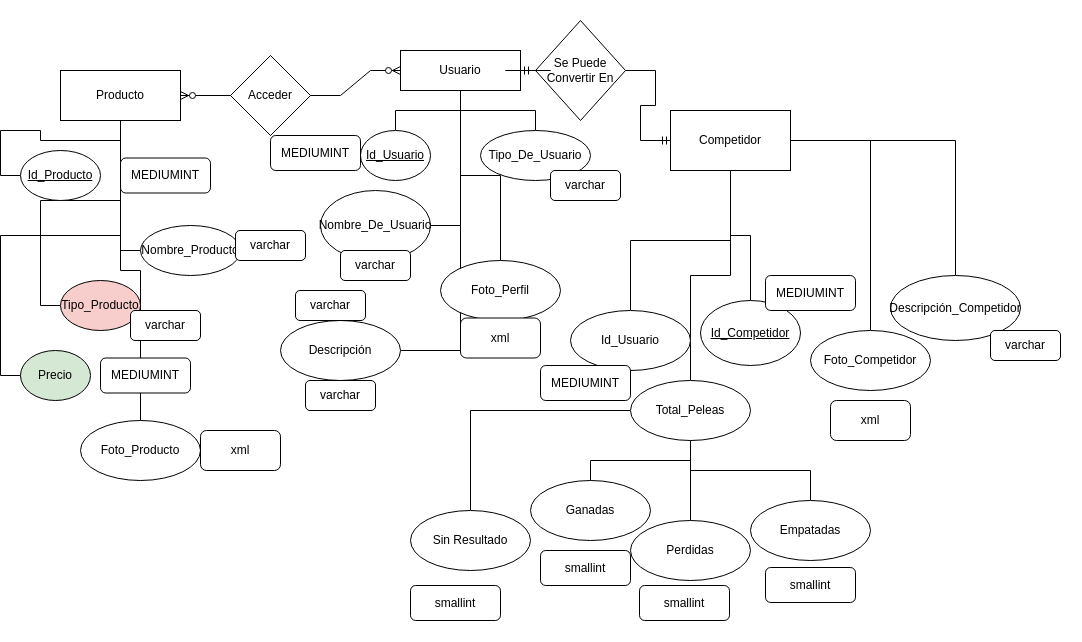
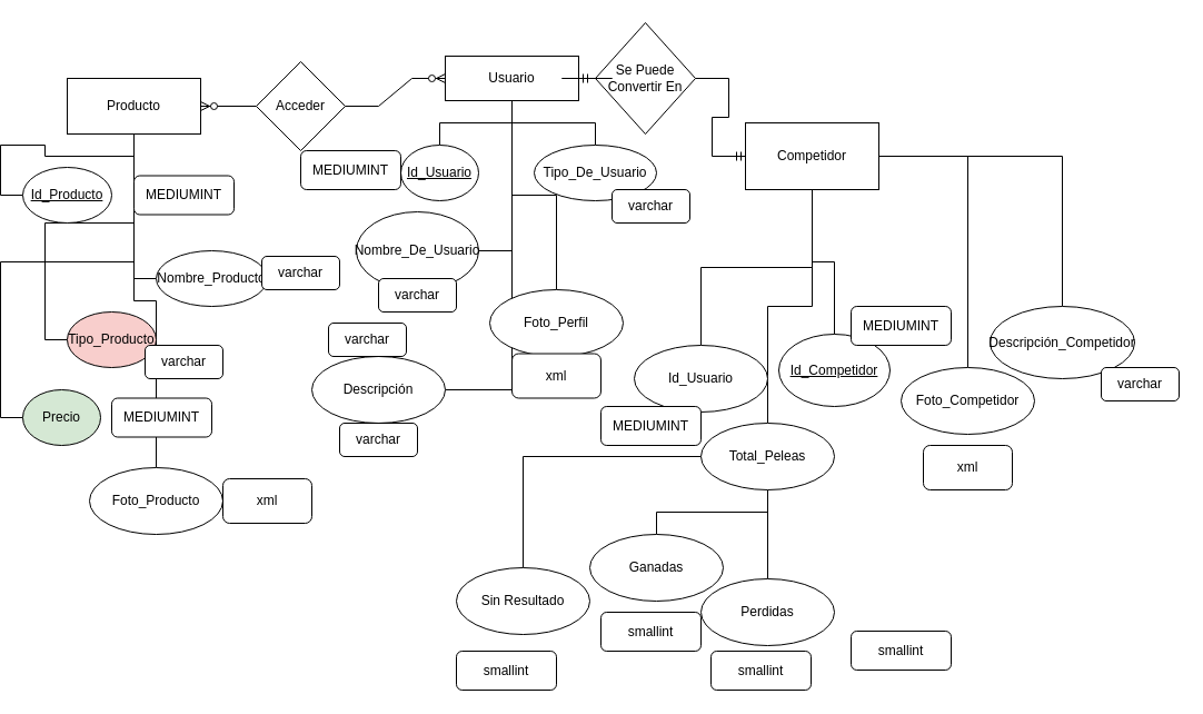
- <mxCell id="33" value="" style="edgeStyle=orthogonalEdgeStyle;rounded=0;orthogonalLoop=1;jettySize=auto;html=1;endArrow=none;endFill=0;" parent="1" source="35" target="38" edge="1"><mxGeometry relative="1" as="geometry" /></mxCell>
- <mxCell id="38" value="Empatadas" style="ellipse;whiteSpace=wrap;html=1;rounded=0;" parent="1" vertex="1"><mxGeometry x="750" y="500" width="120" height="60" as="geometry" /></mxCell>
